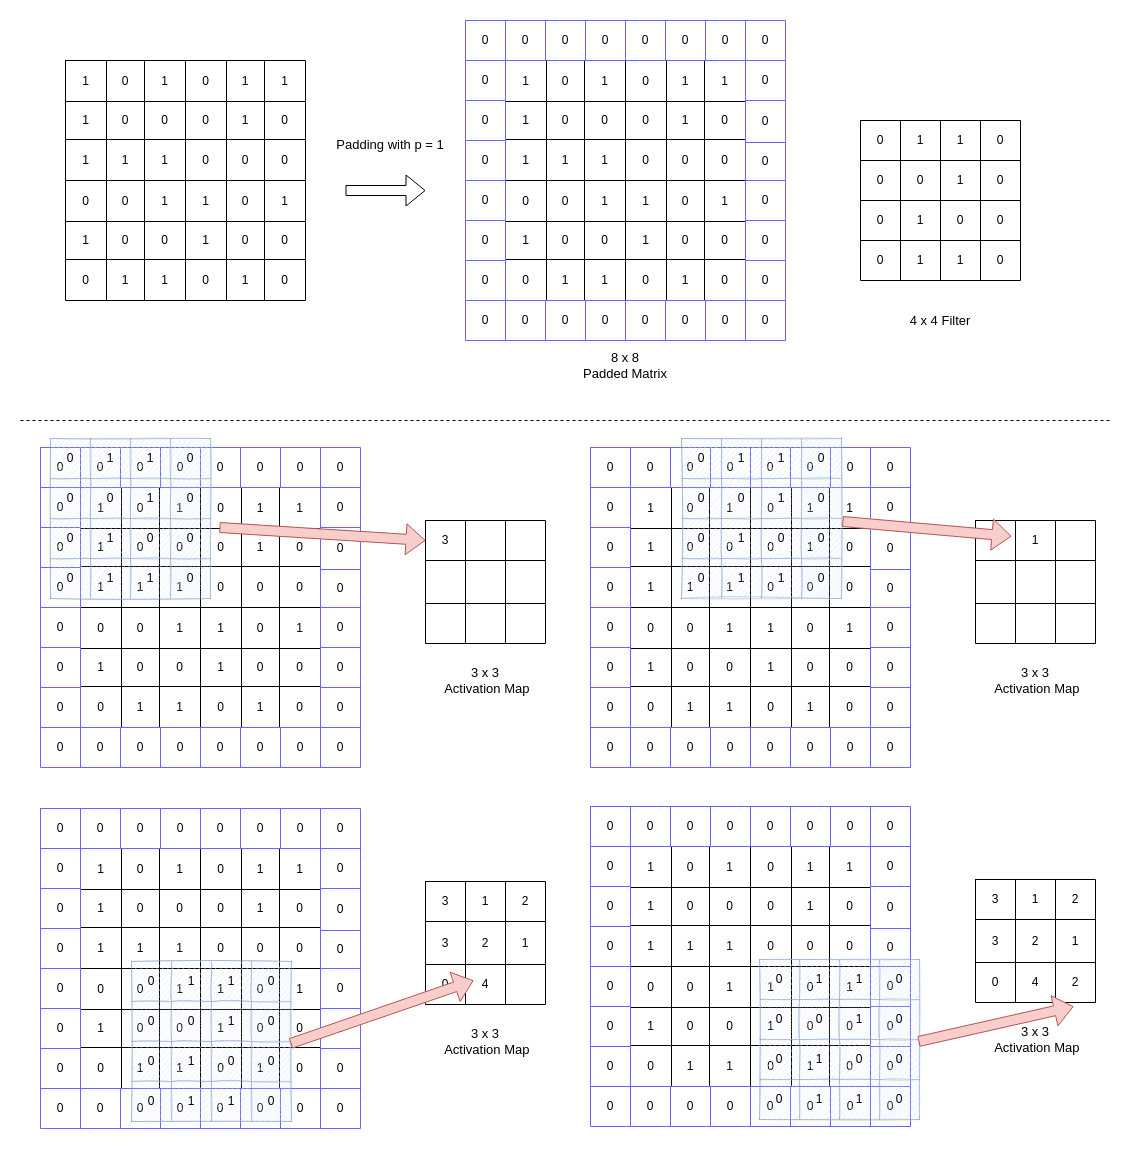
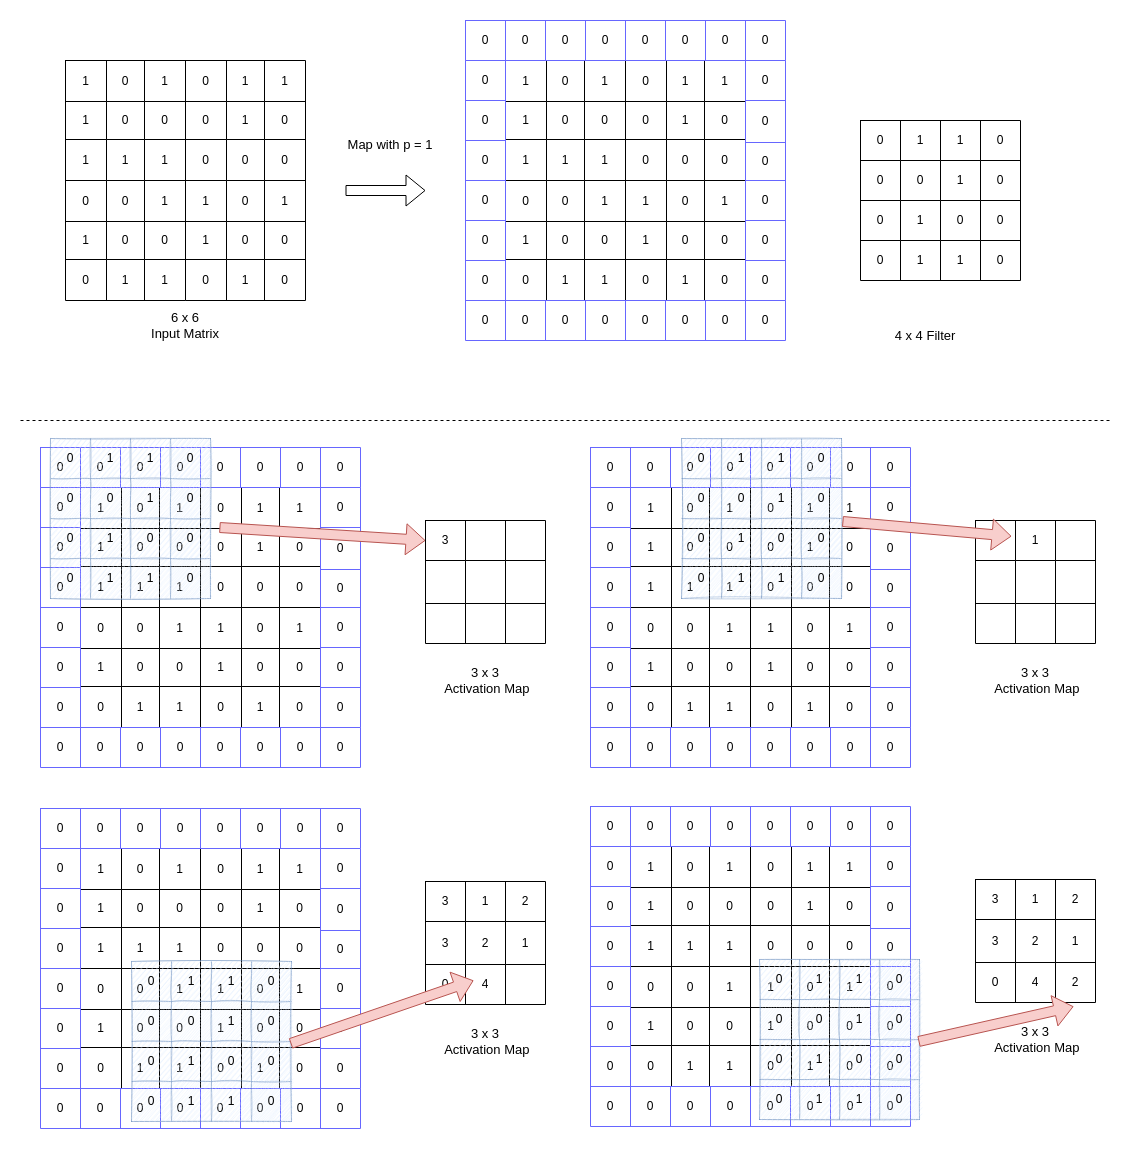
- <mxCell id="149" value="Padding with p = 1" style="text;html=1;strokeColor=none;fillColor=none;align=center;verticalAlign=middle;whiteSpace=wrap;rounded=0;fontSize=13;" vertex="1" parent="1"><mxGeometry x="325" y="104" width="130" height="80" as="geometry" /></mxCell>
+ <mxCell id="149" value="Map with p = 1" style="text;html=1;strokeColor=none;fillColor=none;align=center;verticalAlign=middle;whiteSpace=wrap;rounded=0;fontSize=13;" vertex="1" parent="1"><mxGeometry x="325" y="104" width="130" height="80" as="geometry" /></mxCell>
- <mxCell id="267" value="4 x 4 Filter" style="text;html=1;strokeColor=none;fillColor=none;align=center;verticalAlign=middle;whiteSpace=wrap;rounded=0;fontSize=13;" vertex="1" parent="1"><mxGeometry x="885" y="290" width="110" height="60" as="geometry" /></mxCell>
+ <mxCell id="267" value="4 x 4 Filter" style="text;html=1;strokeColor=none;fillColor=none;align=center;verticalAlign=middle;whiteSpace=wrap;rounded=0;fontSize=13;" vertex="1" parent="1"><mxGeometry x="870" y="305" width="110" height="60" as="geometry" /></mxCell>
+ <mxCell id="303" value="6 x 6&lt;br&gt;Input Matrix" style="text;html=1;strokeColor=none;fillColor=none;align=center;verticalAlign=middle;whiteSpace=wrap;rounded=0;shadow=0;sketch=1;fontSize=13;opacity=40;" vertex="1" parent="1"><mxGeometry x="140" y="310" width="90" height="30" as="geometry" /></mxCell>
- <mxCell id="304" value="8 x 8&lt;br&gt;Padded Matrix" style="text;html=1;strokeColor=none;fillColor=none;align=center;verticalAlign=middle;whiteSpace=wrap;rounded=0;shadow=0;sketch=1;fontSize=13;opacity=40;" vertex="1" parent="1"><mxGeometry x="580" y="350" width="90" height="30" as="geometry" /></mxCell>
